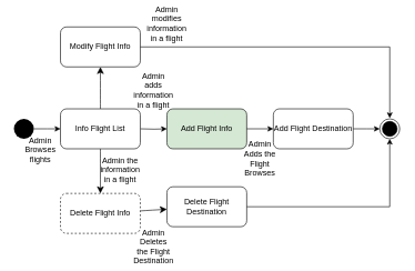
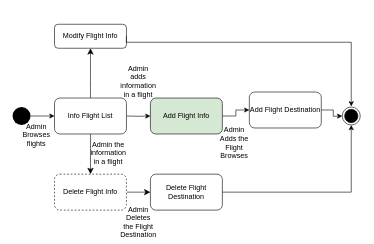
- <mxCell id="26" value="Admin modifies information in a flight" style="text;html=1;strokeColor=none;fillColor=none;align=center;verticalAlign=middle;whiteSpace=wrap;rounded=0;" vertex="1" parent="1"><mxGeometry x="220" y="20" width="60" height="30" as="geometry" /></mxCell>
- <mxCell id="24" value="Modify Flight Info" style="whiteSpace=wrap;html=1;rounded=1;" vertex="1" parent="1"><mxGeometry x="90" y="40" width="120" height="60" as="geometry" /></mxCell>
+ <mxCell id="24" value="Modify Flight Info" style="whiteSpace=wrap;html=1;rounded=1;" vertex="1" parent="1"><mxGeometry x="90" y="40" width="120" height="40" as="geometry" /></mxCell>
- <mxCell id="8" value="Add Flight Destination" style="whiteSpace=wrap;html=1;rounded=1;" vertex="1" parent="1"><mxGeometry x="410" y="163" width="120" height="60" as="geometry" /></mxCell>
+ <mxCell id="8" value="Add Flight Destination" style="whiteSpace=wrap;html=1;rounded=1;" vertex="1" parent="1"><mxGeometry x="415" y="153" width="120" height="60" as="geometry" /></mxCell>
- <mxCell id="18" value="Delete Flight Destination" style="whiteSpace=wrap;html=1;rounded=1;" vertex="1" parent="1"><mxGeometry x="250" y="280" width="120" height="60" as="geometry" /></mxCell>
+ <mxCell id="18" value="Delete Flight Destination" style="whiteSpace=wrap;html=1;rounded=1;" vertex="1" parent="1"><mxGeometry x="250" y="290" width="120" height="60" as="geometry" /></mxCell>
